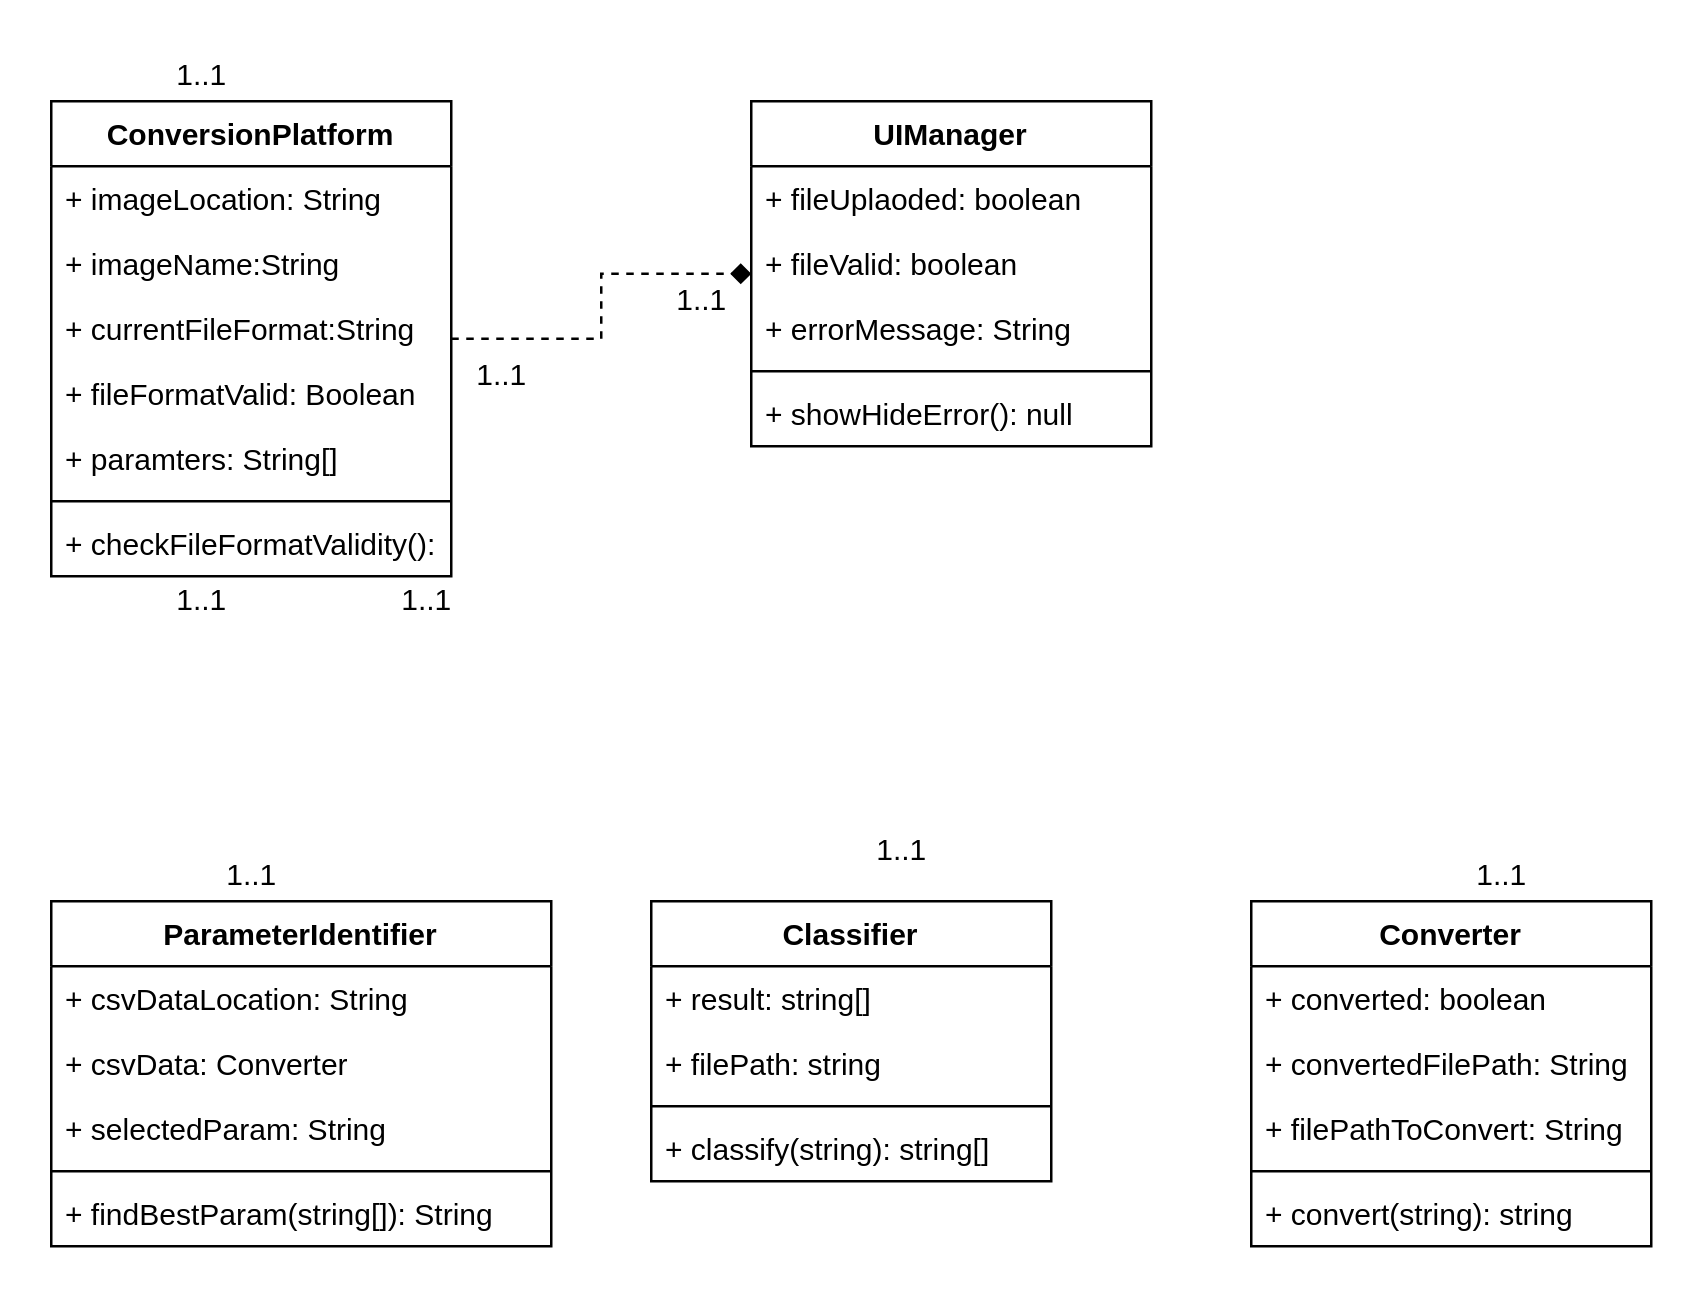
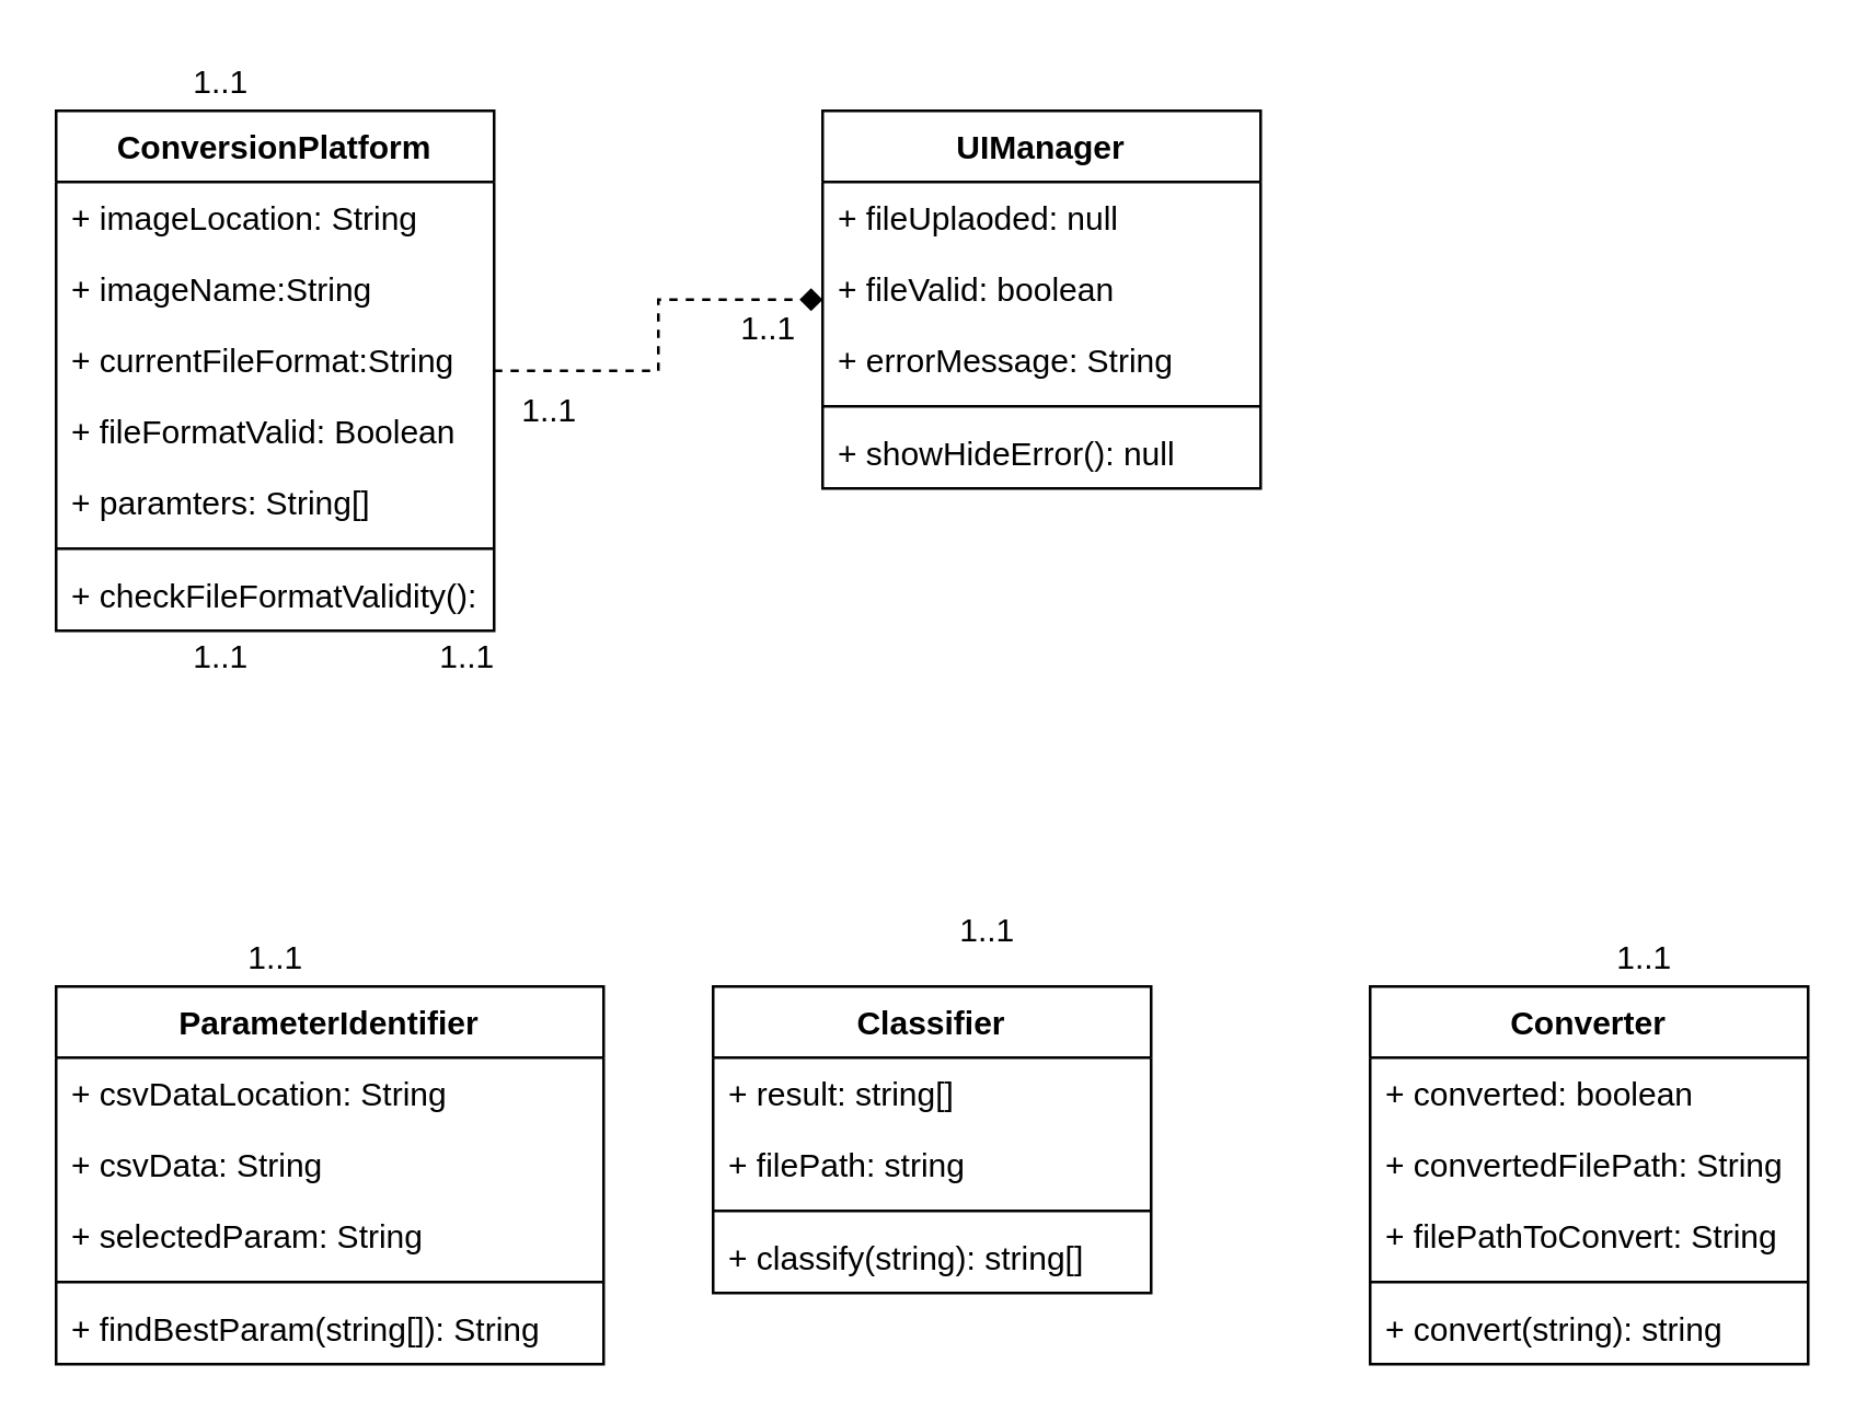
- <mxCell id="12" value="+ fileUplaoded: boolean" style="text;strokeColor=none;fillColor=none;align=left;verticalAlign=top;spacingLeft=4;spacingRight=4;overflow=hidden;rotatable=0;points=[[0,0.5],[1,0.5]];portConstraint=eastwest;" vertex="1" parent="11"><mxGeometry y="26" width="160" height="26" as="geometry" /></mxCell>
+ <mxCell id="12" value="+ fileUplaoded: null" style="text;strokeColor=none;fillColor=none;align=left;verticalAlign=top;spacingLeft=4;spacingRight=4;overflow=hidden;rotatable=0;points=[[0,0.5],[1,0.5]];portConstraint=eastwest;" vertex="1" parent="11"><mxGeometry y="26" width="160" height="26" as="geometry" /></mxCell>
- <mxCell id="20" value="+ csvData: Converter" style="text;strokeColor=none;fillColor=none;align=left;verticalAlign=top;spacingLeft=4;spacingRight=4;overflow=hidden;rotatable=0;points=[[0,0.5],[1,0.5]];portConstraint=eastwest;" vertex="1" parent="18"><mxGeometry y="52" width="200" height="26" as="geometry" /></mxCell>
+ <mxCell id="20" value="+ csvData: String" style="text;strokeColor=none;fillColor=none;align=left;verticalAlign=top;spacingLeft=4;spacingRight=4;overflow=hidden;rotatable=0;points=[[0,0.5],[1,0.5]];portConstraint=eastwest;" vertex="1" parent="18"><mxGeometry y="52" width="200" height="26" as="geometry" /></mxCell>
